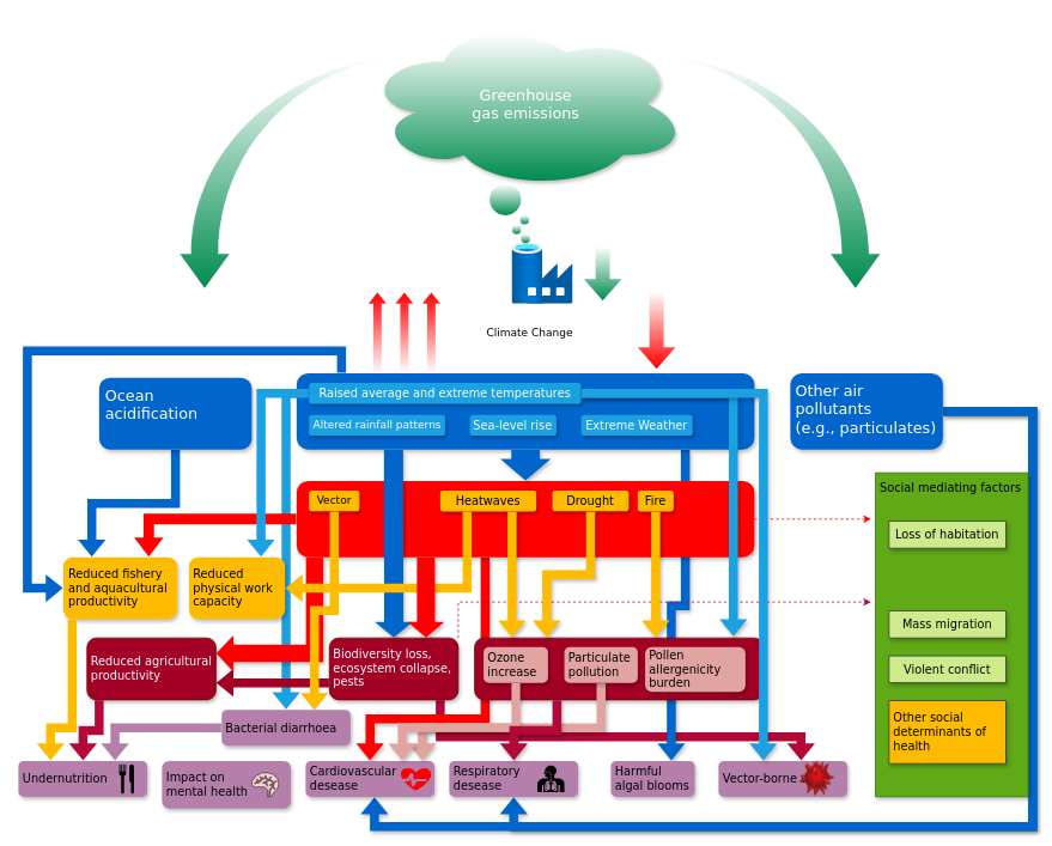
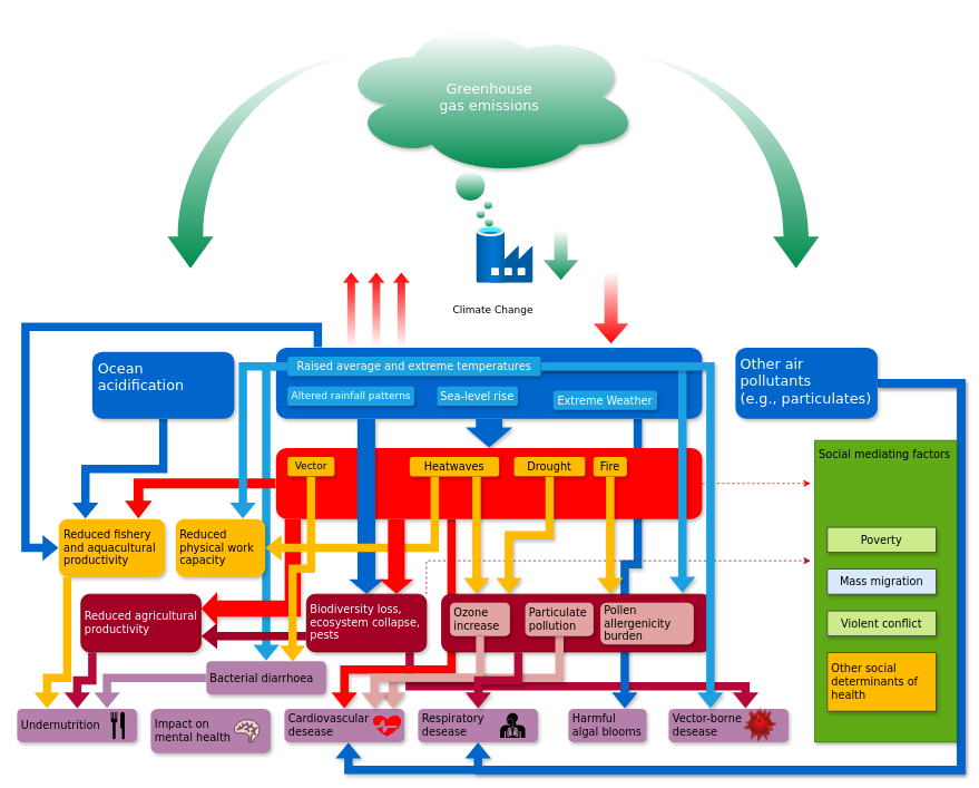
- <mxCell id="26" value="&lt;font style=&quot;font-size: 13px;&quot;&gt;Extreme Weather&lt;/font&gt;" style="rounded=1;whiteSpace=wrap;html=1;shadow=1;sketch=0;fontSize=13;strokeColor=none;fillColor=#1ba1e2;gradientDirection=west;verticalAlign=middle;fontColor=#ffffff;fontFamily=Dejavu Sans;align=center;" vertex="1" parent="21"><mxGeometry x="317.027" y="46.364" width="124.054" height="23.182" as="geometry" /></mxCell>
+ <mxCell id="26" value="&lt;font style=&quot;font-size: 13px;&quot;&gt;Extreme Weather&lt;/font&gt;" style="rounded=1;whiteSpace=wrap;html=1;shadow=1;sketch=0;fontSize=13;strokeColor=none;fillColor=#1ba1e2;gradientDirection=west;verticalAlign=middle;fontColor=#ffffff;fontFamily=Dejavu Sans;align=center;" vertex="1" parent="21"><mxGeometry x="332.027" y="51.364" width="124.054" height="23.182" as="geometry" /></mxCell>
- <mxCell id="67" value="Loss of habitation" style="rounded=1;whiteSpace=wrap;html=1;shadow=1;sketch=0;fontSize=13;strokeColor=#36393d;fillColor=#cdeb8b;gradientDirection=west;verticalAlign=middle;fontFamily=Dejavu Sans;align=center;spacingTop=2;spacingLeft=3;spacingBottom=3;spacingRight=3;arcSize=0;" vertex="1" parent="1"><mxGeometry x="990" y="580" width="130" height="30" as="geometry" /></mxCell>
+ <mxCell id="68" value="Poverty" style="rounded=1;whiteSpace=wrap;html=1;shadow=1;sketch=0;fontSize=13;strokeColor=#36393d;fillColor=#cdeb8b;gradientDirection=west;verticalAlign=middle;fontFamily=Dejavu Sans;align=center;spacingTop=2;spacingLeft=3;spacingBottom=3;spacingRight=3;arcSize=0;" vertex="1" parent="1"><mxGeometry x="990" y="630" width="130" height="30" as="geometry" /></mxCell>
- <mxCell id="69" value="Mass migration" style="rounded=1;whiteSpace=wrap;html=1;shadow=1;sketch=0;fontSize=13;strokeColor=#36393d;fillColor=#cdeb8b;gradientDirection=west;verticalAlign=middle;fontFamily=Dejavu Sans;align=center;spacingTop=2;spacingLeft=3;spacingBottom=3;spacingRight=3;arcSize=0;" vertex="1" parent="1"><mxGeometry x="990" y="680" width="130" height="30" as="geometry" /></mxCell>
+ <mxCell id="69" value="Mass migration" style="rounded=1;whiteSpace=wrap;html=1;shadow=1;sketch=0;fontSize=13;strokeColor=#36393d;fillColor=#dae8fc;gradientDirection=west;verticalAlign=middle;fontFamily=Dejavu Sans;align=center;spacingTop=2;spacingLeft=3;spacingBottom=3;spacingRight=3;arcSize=0;" vertex="1" parent="1"><mxGeometry x="990" y="680" width="130" height="30" as="geometry" /></mxCell>
- <mxCell id="60" value="Vector-borne work" style="rounded=1;whiteSpace=wrap;html=1;shadow=1;sketch=0;fontSize=13;strokeColor=none;fillColor=#B480AB;gradientDirection=west;verticalAlign=middle;fontFamily=Dejavu Sans;align=left;spacingTop=2;spacingLeft=3;spacingBottom=3;spacingRight=3;" vertex="1" parent="1"><mxGeometry x="800" y="847" width="143.51" height="40" as="geometry" /></mxCell>
+ <mxCell id="60" value="Vector-borne desease" style="rounded=1;whiteSpace=wrap;html=1;shadow=1;sketch=0;fontSize=13;strokeColor=none;fillColor=#B480AB;gradientDirection=west;verticalAlign=middle;fontFamily=Dejavu Sans;align=left;spacingTop=2;spacingLeft=3;spacingBottom=3;spacingRight=3;" vertex="1" parent="1"><mxGeometry x="800" y="847" width="143.51" height="40" as="geometry" /></mxCell>
